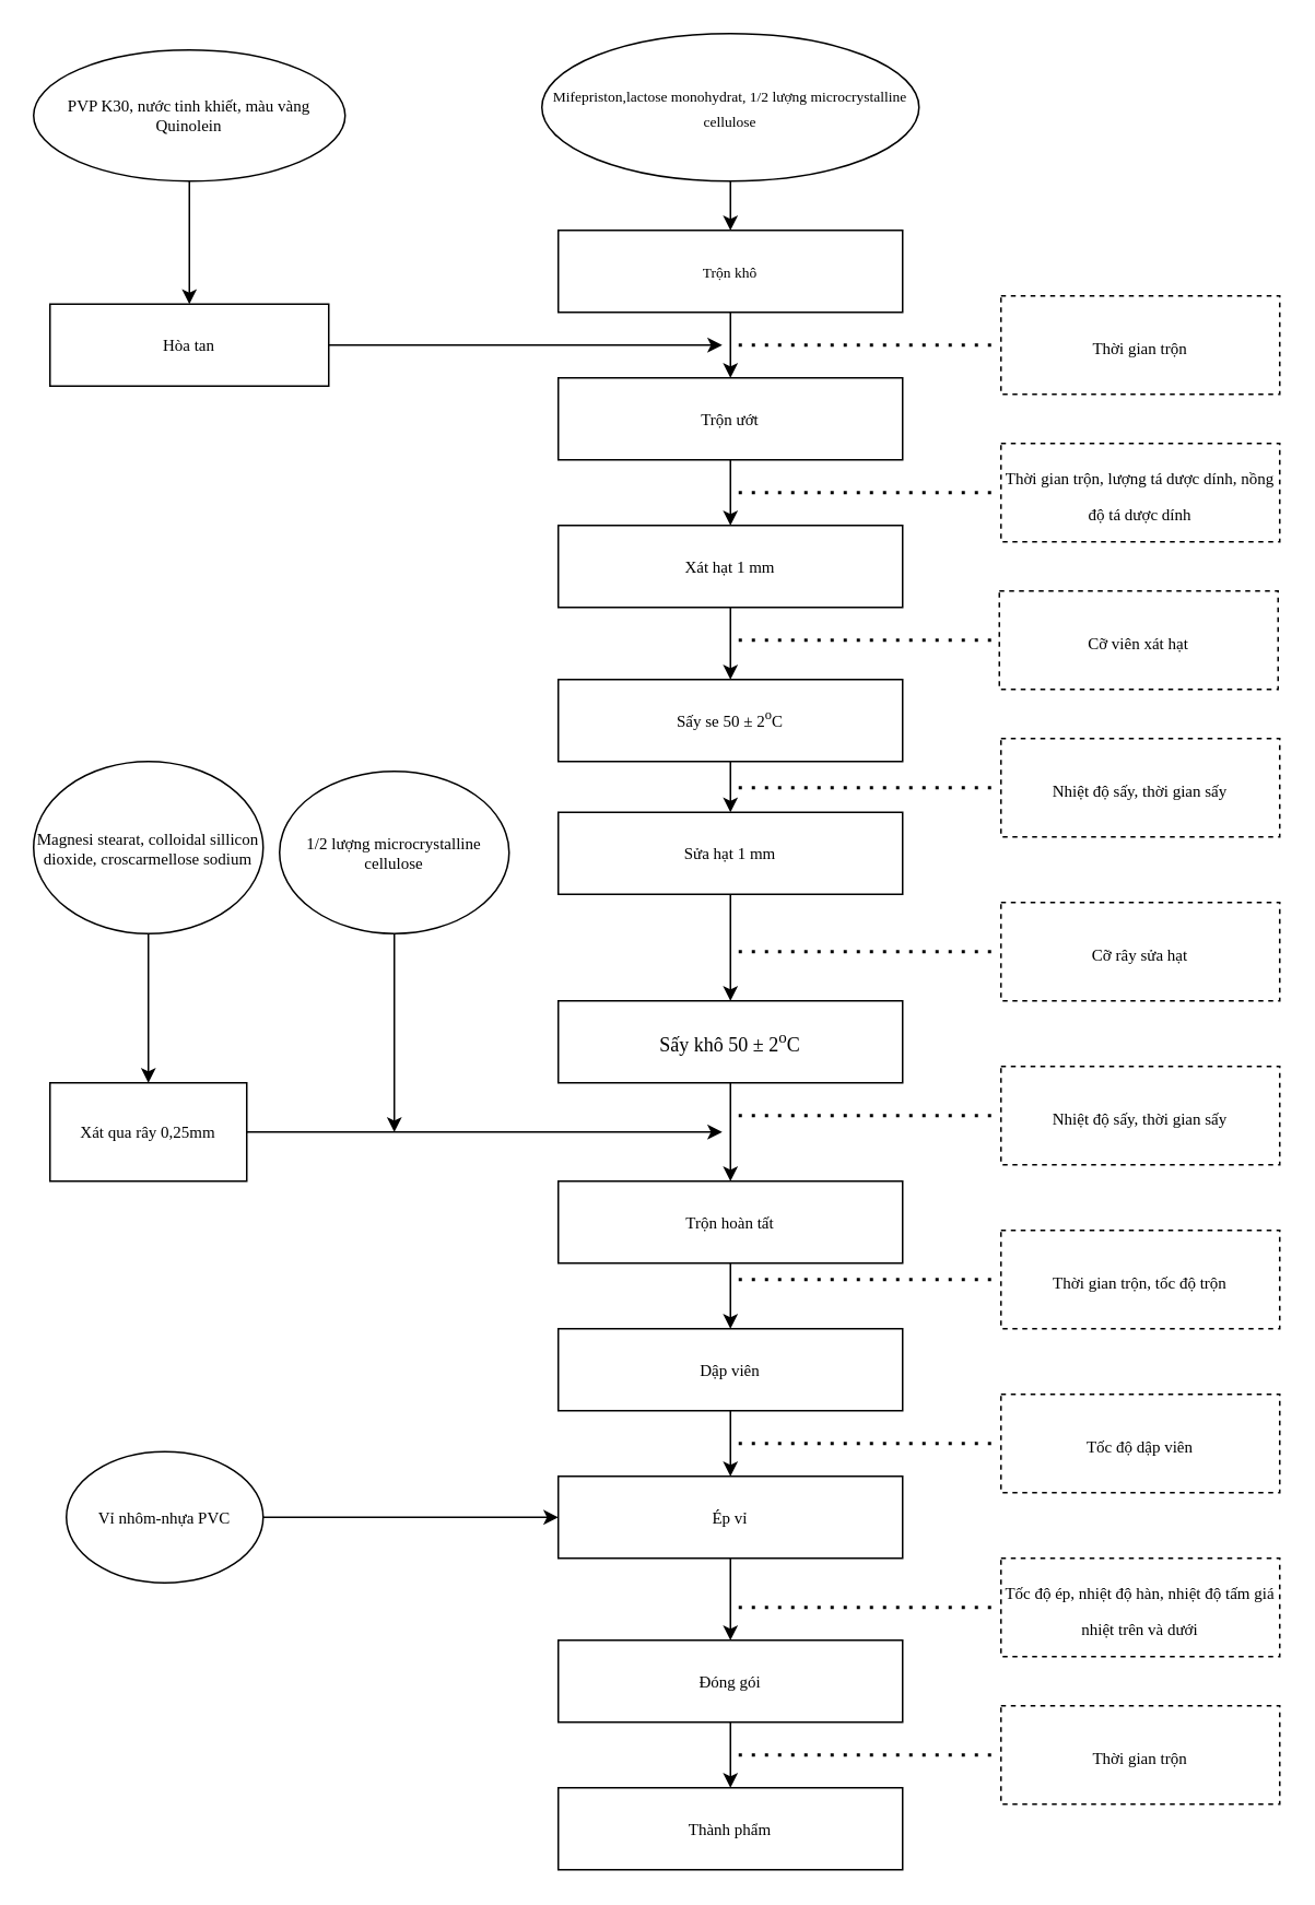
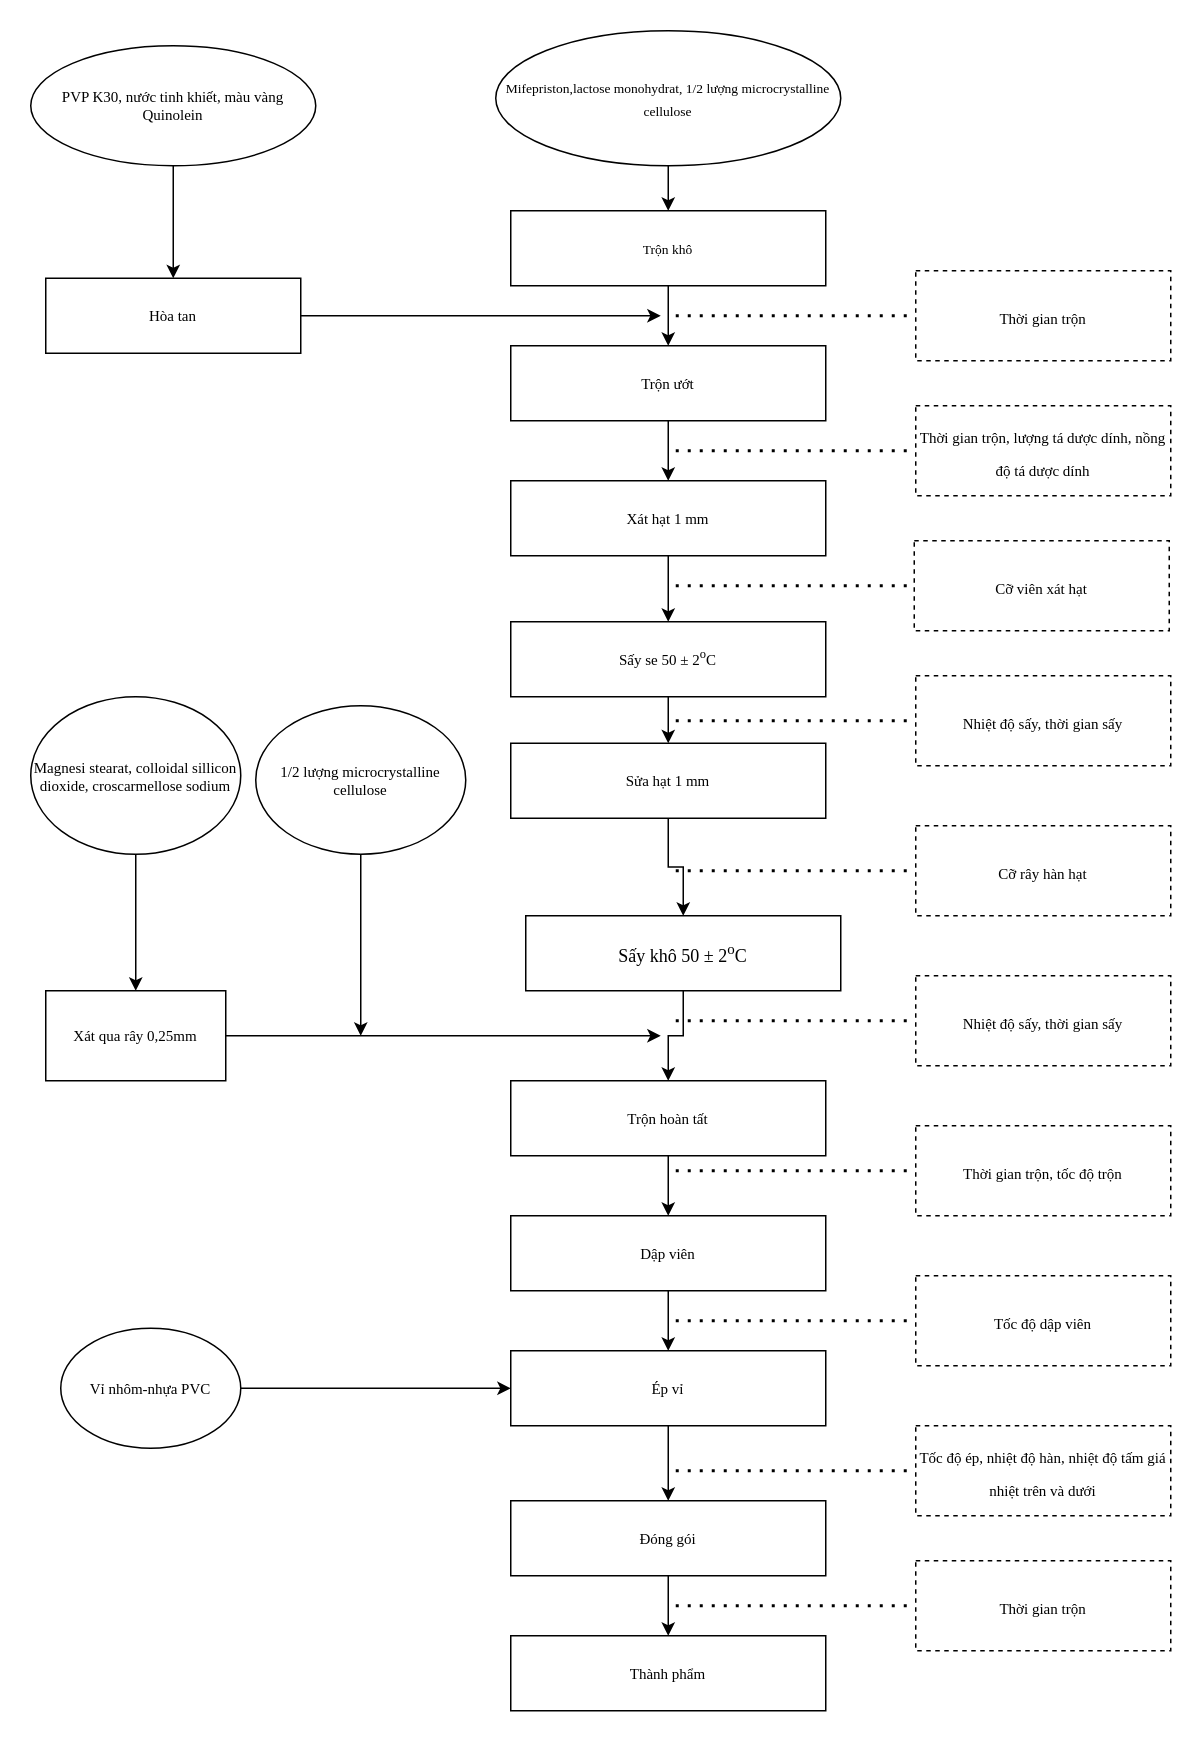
- <mxCell id="33" value="&lt;font style=&quot;font-size: 10px;&quot;&gt;Cỡ rây sửa hạt&lt;br&gt;&lt;/font&gt;" style="rounded=0;whiteSpace=wrap;html=1;fontSize=18;dashed=1;fontFamily=Times New Roman;" vertex="1" parent="1"><mxGeometry x="610" y="550" width="170" height="60" as="geometry" /></mxCell>
+ <mxCell id="33" value="&lt;font style=&quot;font-size: 10px;&quot;&gt;Cỡ rây hàn hạt&lt;br&gt;&lt;/font&gt;" style="rounded=0;whiteSpace=wrap;html=1;fontSize=18;dashed=1;fontFamily=Times New Roman;" vertex="1" parent="1"><mxGeometry x="610" y="550" width="170" height="60" as="geometry" /></mxCell>
- <mxCell id="15" value="Sấy khô 50&lt;span lang=&quot;EN-US&quot;&gt; ± 2&lt;sup&gt;o&lt;/sup&gt;C&lt;/span&gt;" style="whiteSpace=wrap;html=1;fontFamily=Times New Roman;" vertex="1" parent="1"><mxGeometry x="340" y="610" width="210" height="50" as="geometry" /></mxCell>
+ <mxCell id="15" value="Sấy khô 50&lt;span lang=&quot;EN-US&quot;&gt; ± 2&lt;sup&gt;o&lt;/sup&gt;C&lt;/span&gt;" style="whiteSpace=wrap;html=1;fontFamily=Times New Roman;" vertex="1" parent="1"><mxGeometry x="350" y="610" width="210" height="50" as="geometry" /></mxCell>
